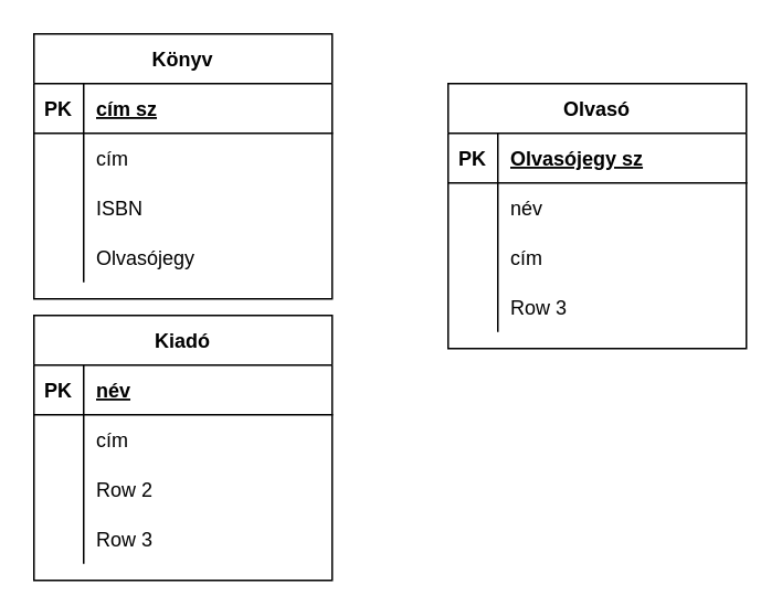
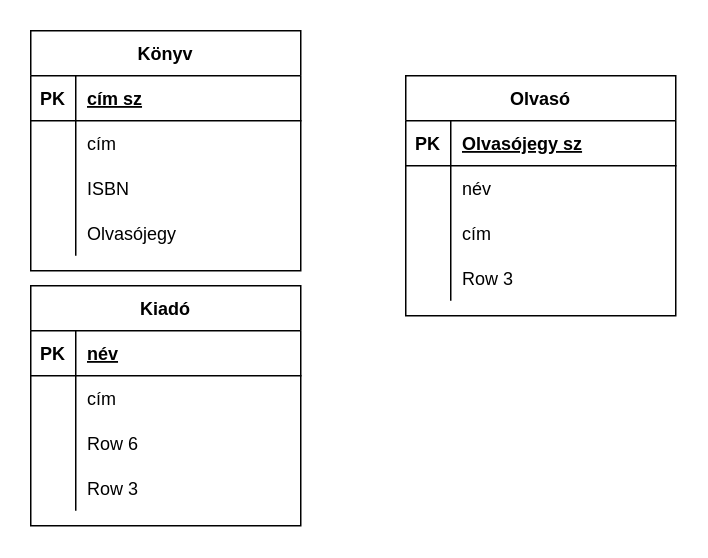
- <mxCell id="37" value="Row 2" style="shape=partialRectangle;connectable=0;fillColor=none;top=0;left=0;bottom=0;right=0;align=left;spacingLeft=6;overflow=hidden;html=0;" vertex="1" parent="35"><mxGeometry x="30" width="150" height="30" as="geometry"><mxRectangle width="150" height="30" as="alternateBounds" /></mxGeometry></mxCell>
+ <mxCell id="37" value="Row 6" style="shape=partialRectangle;connectable=0;fillColor=none;top=0;left=0;bottom=0;right=0;align=left;spacingLeft=6;overflow=hidden;html=0;" vertex="1" parent="35"><mxGeometry x="30" width="150" height="30" as="geometry"><mxRectangle width="150" height="30" as="alternateBounds" /></mxGeometry></mxCell>
